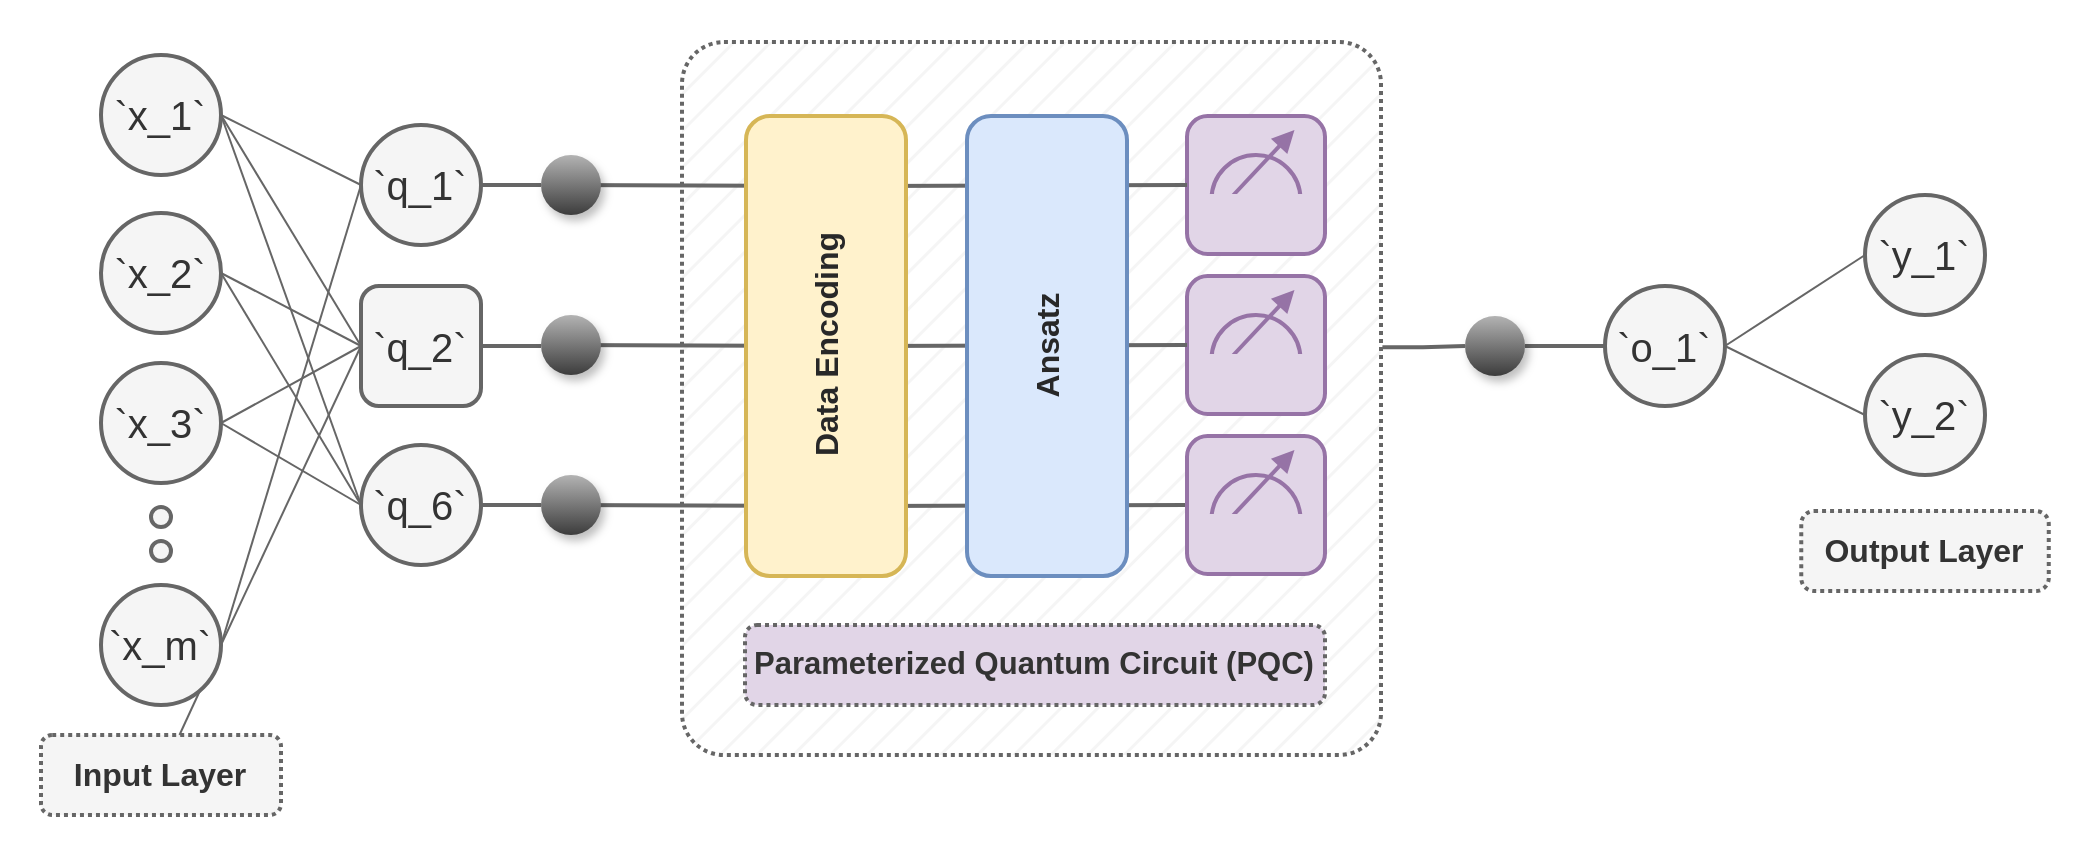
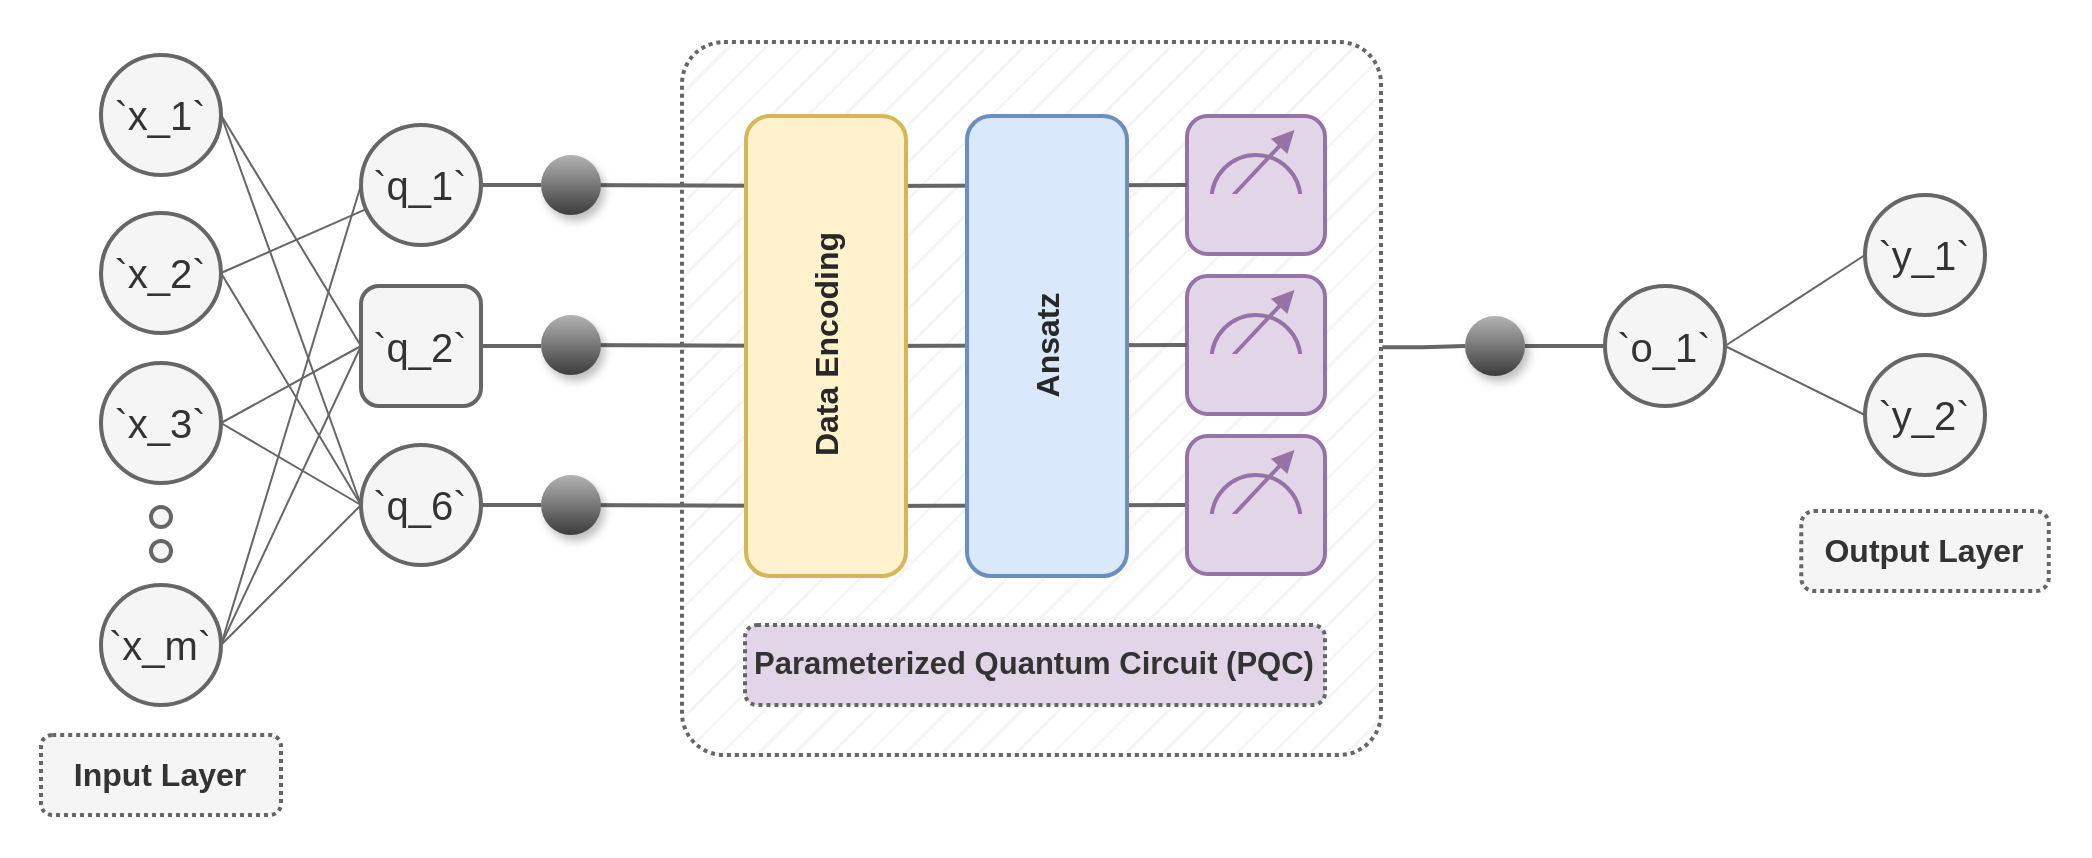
- <mxCell id="43" style="rounded=0;orthogonalLoop=1;jettySize=auto;html=1;exitX=1;exitY=0.5;exitDx=0;exitDy=0;entryX=0;entryY=0.5;entryDx=0;entryDy=0;endArrow=none;startFill=0;fillColor=#f5f5f5;strokeColor=#666666;strokeWidth=1;" parent="1" source="46" target="52" edge="1"><mxGeometry relative="1" as="geometry" /></mxCell>
- <mxCell id="31" style="rounded=0;orthogonalLoop=1;jettySize=auto;html=1;exitX=1;exitY=0.5;exitDx=0;exitDy=0;entryX=0;entryY=0.5;entryDx=0;entryDy=0;endArrow=none;startFill=0;fillColor=#f5f5f5;strokeColor=#666666;" parent="1" source="33" target="48" edge="1"><mxGeometry relative="1" as="geometry" /></mxCell>
+ <mxCell id="31" style="rounded=0;orthogonalLoop=1;jettySize=auto;html=1;exitX=1;exitY=0.5;exitDx=0;exitDy=0;endArrow=none;startFill=0;fillColor=#f5f5f5;strokeColor=#666666;" parent="1" source="33" target="52" edge="1"><mxGeometry relative="1" as="geometry" /></mxCell>
- <mxCell id="39" style="rounded=0;orthogonalLoop=1;jettySize=auto;html=1;exitX=1;exitY=0.5;exitDx=0;exitDy=0;endArrow=none;startFill=0;fillColor=#f5f5f5;strokeColor=#666666;" parent="1" source="40" target="19" edge="1"><mxGeometry relative="1" as="geometry" /></mxCell>
+ <mxCell id="39" style="rounded=0;orthogonalLoop=1;jettySize=auto;html=1;exitX=1;exitY=0.5;exitDx=0;exitDy=0;entryX=0;entryY=0.5;entryDx=0;entryDy=0;endArrow=none;startFill=0;fillColor=#f5f5f5;strokeColor=#666666;" parent="1" source="40" target="50" edge="1"><mxGeometry relative="1" as="geometry" /></mxCell>
